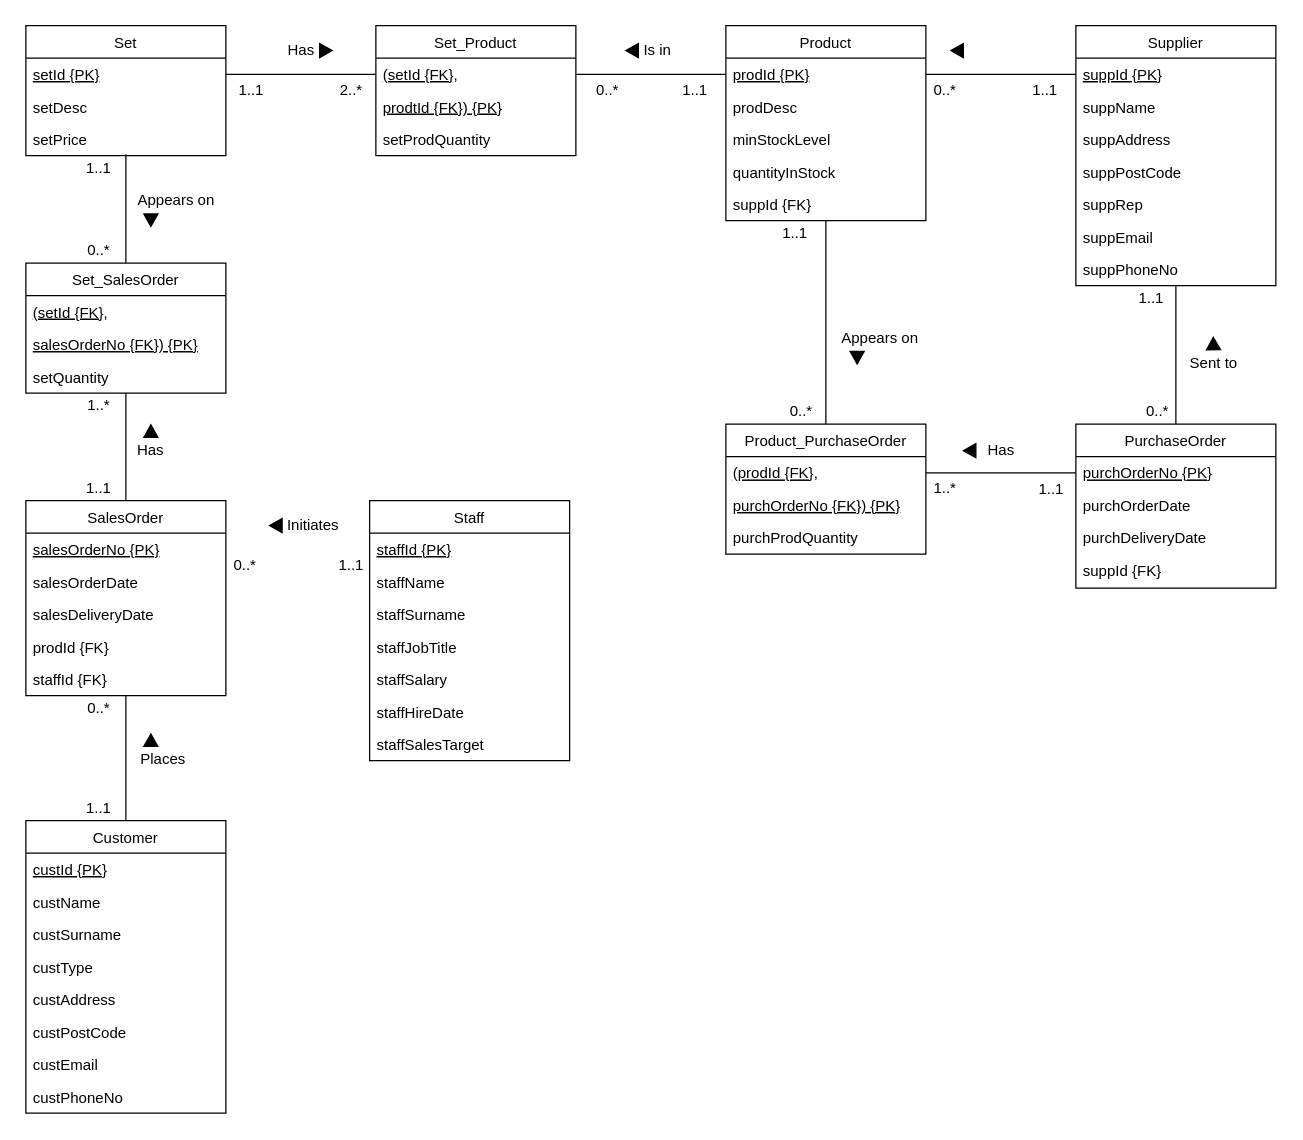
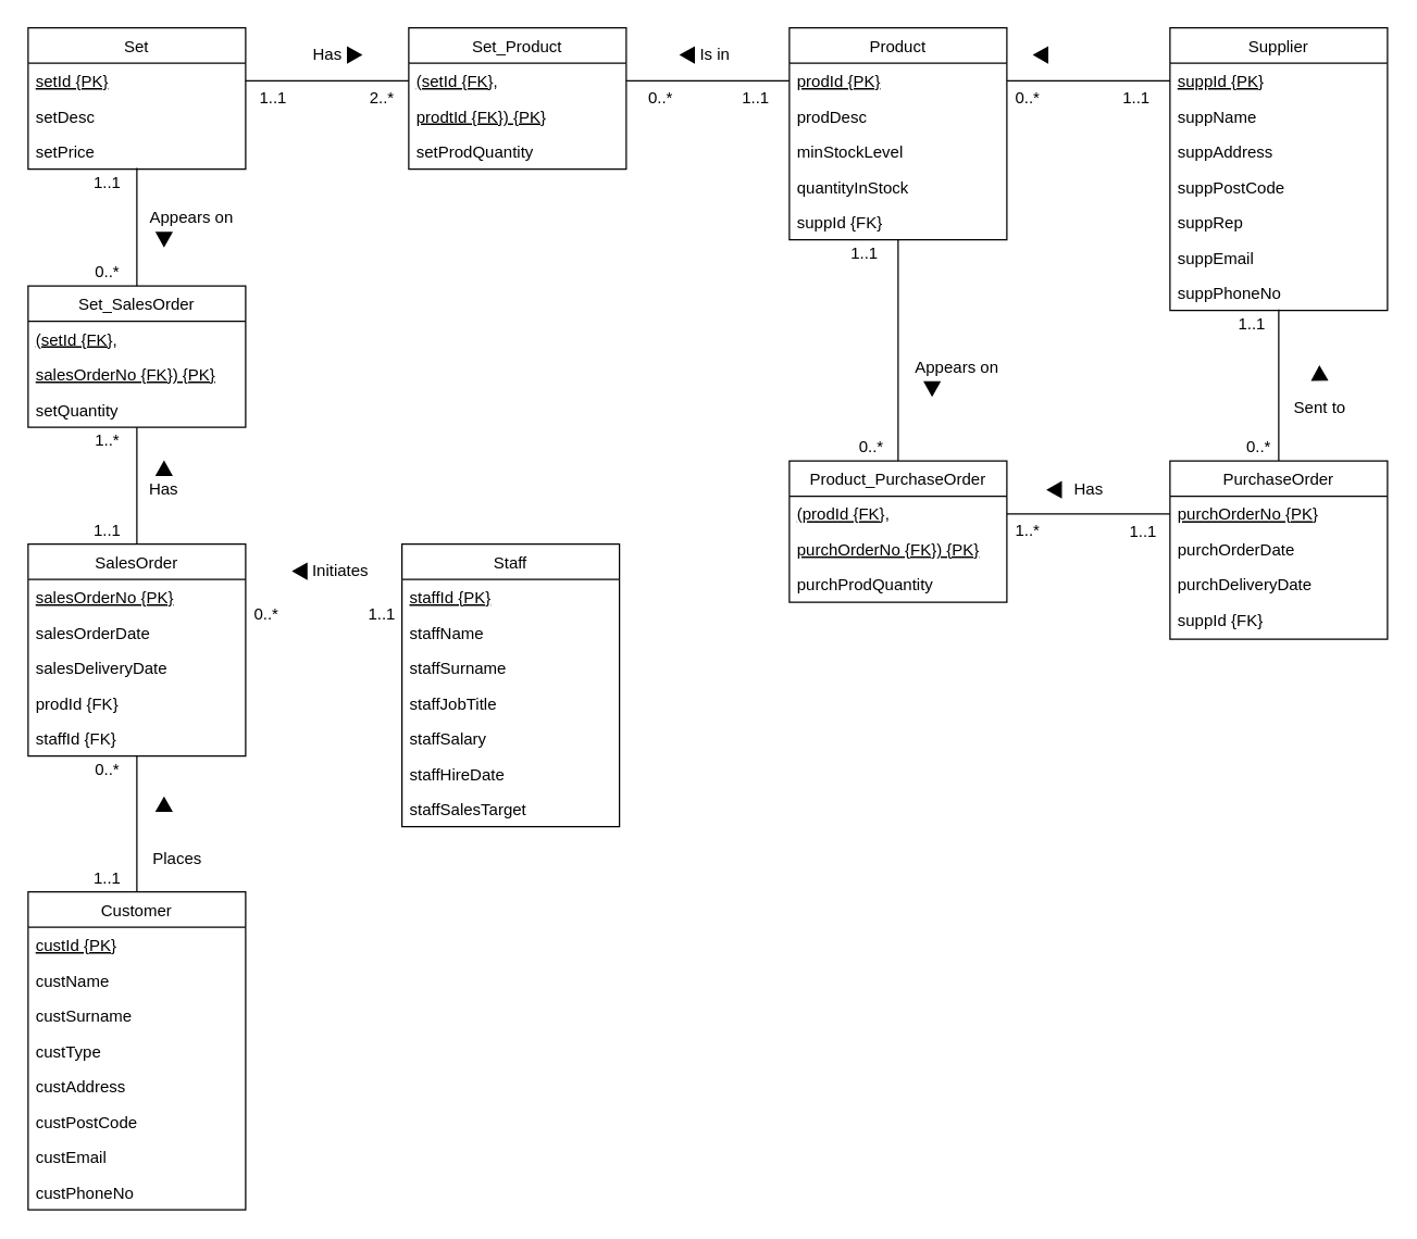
- <mxCell id="106" value="Sent to" style="text;html=1;align=center;verticalAlign=middle;resizable=0;points=[];autosize=1;" vertex="1" parent="1"><mxGeometry x="945" y="280" width="50" height="20" as="geometry" /></mxCell>
+ <mxCell id="106" value="Sent to" style="text;html=1;align=center;verticalAlign=middle;resizable=0;points=[];autosize=1;" vertex="1" parent="1"><mxGeometry x="945" y="290" width="50" height="20" as="geometry" /></mxCell>
- <mxCell id="16" value="Places" style="text;html=1;strokeColor=none;fillColor=none;align=center;verticalAlign=middle;whiteSpace=wrap;rounded=0;" parent="1" vertex="1"><mxGeometry x="110" y="597.25" width="40" height="20" as="geometry" /></mxCell>
+ <mxCell id="16" value="Places" style="text;html=1;strokeColor=none;fillColor=none;align=center;verticalAlign=middle;whiteSpace=wrap;rounded=0;" parent="1" vertex="1"><mxGeometry x="110" y="622.25" width="40" height="20" as="geometry" /></mxCell>
